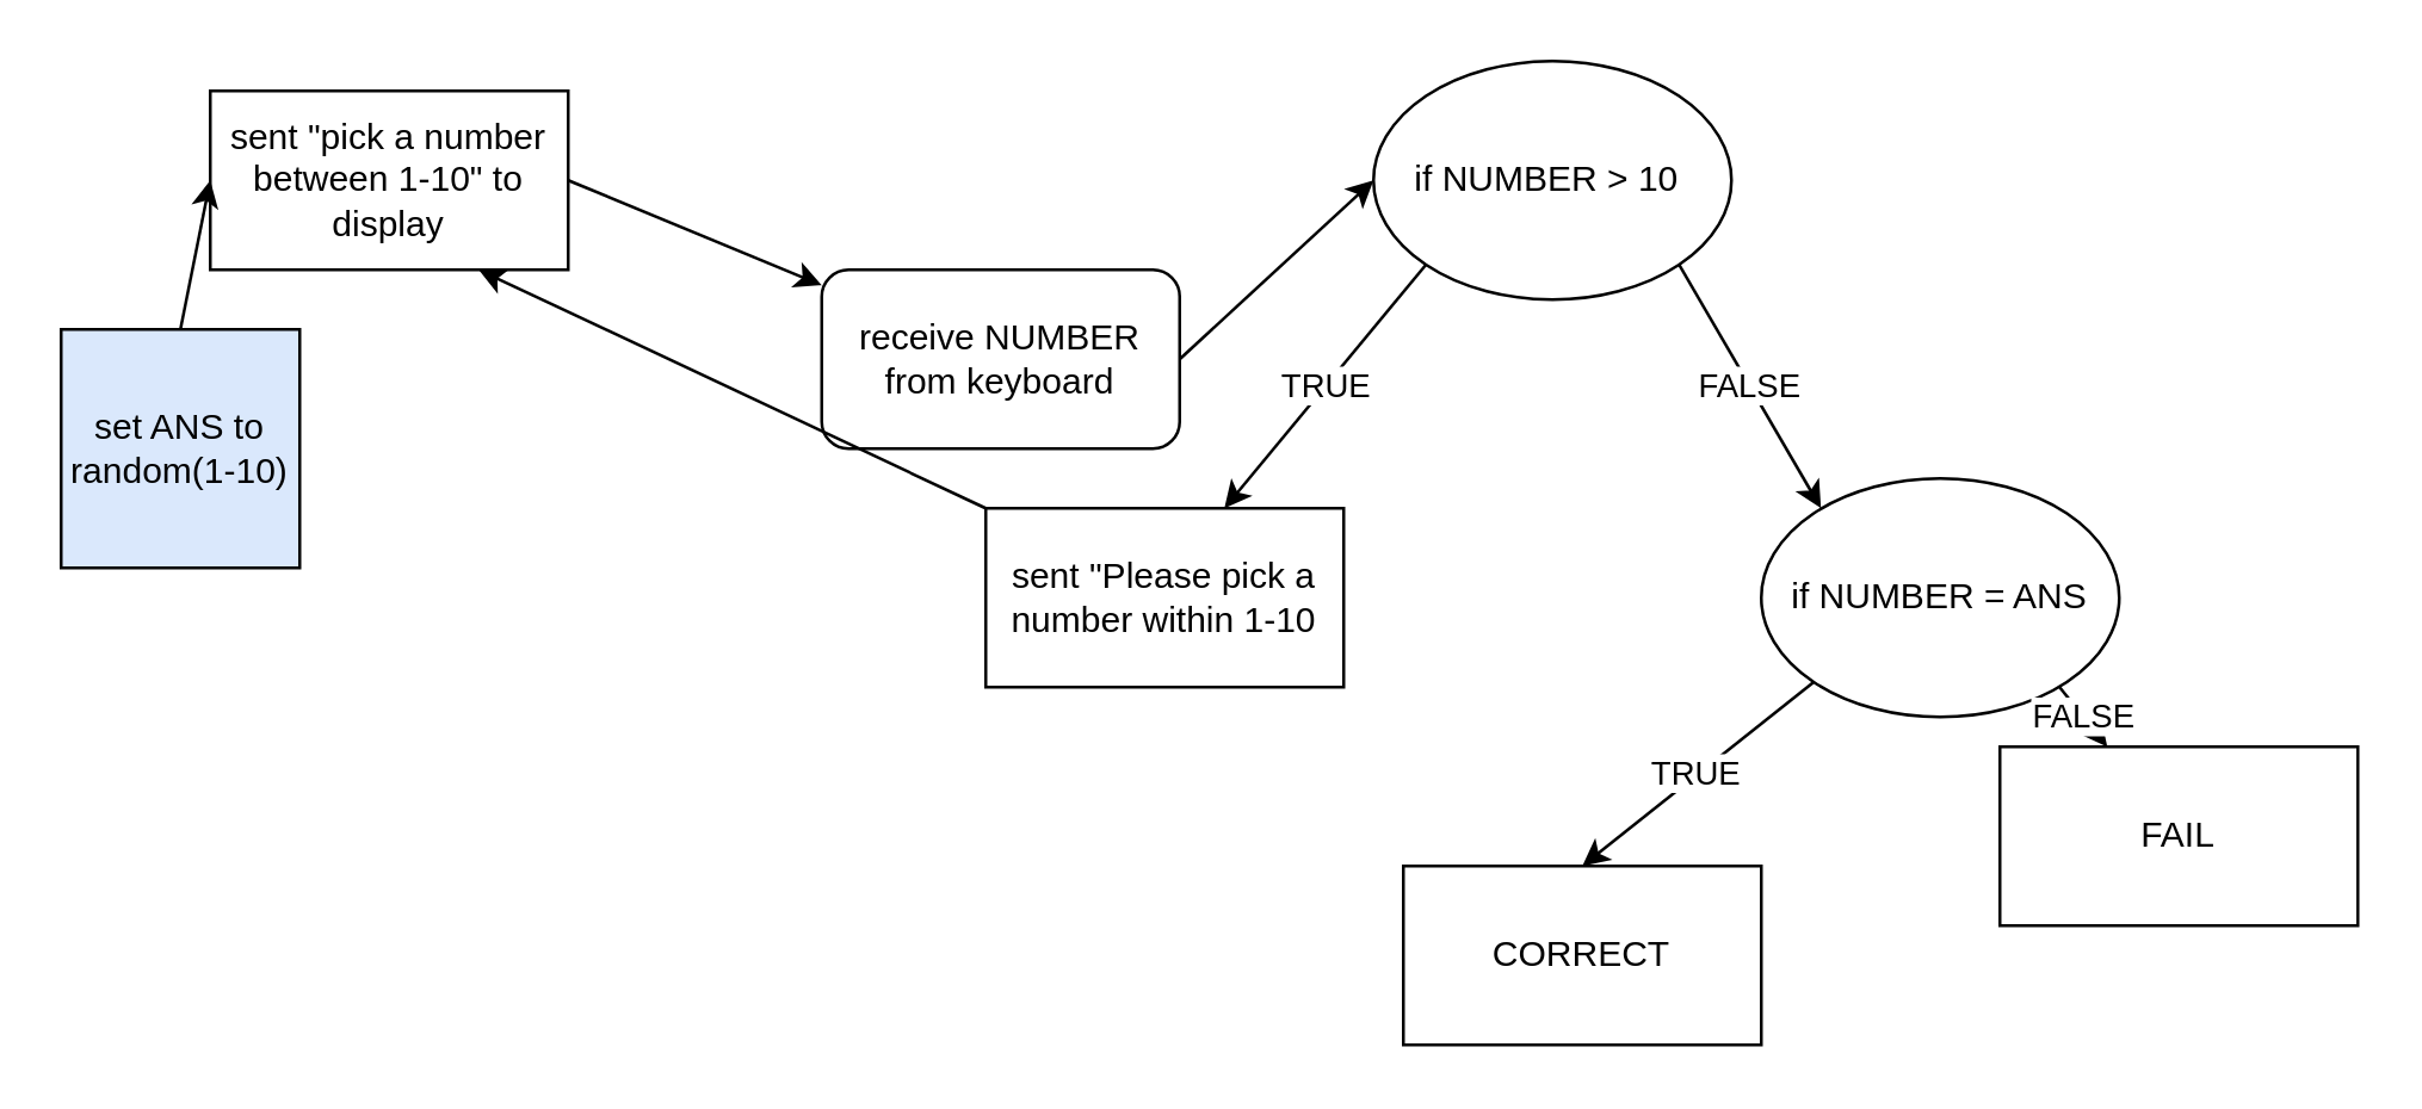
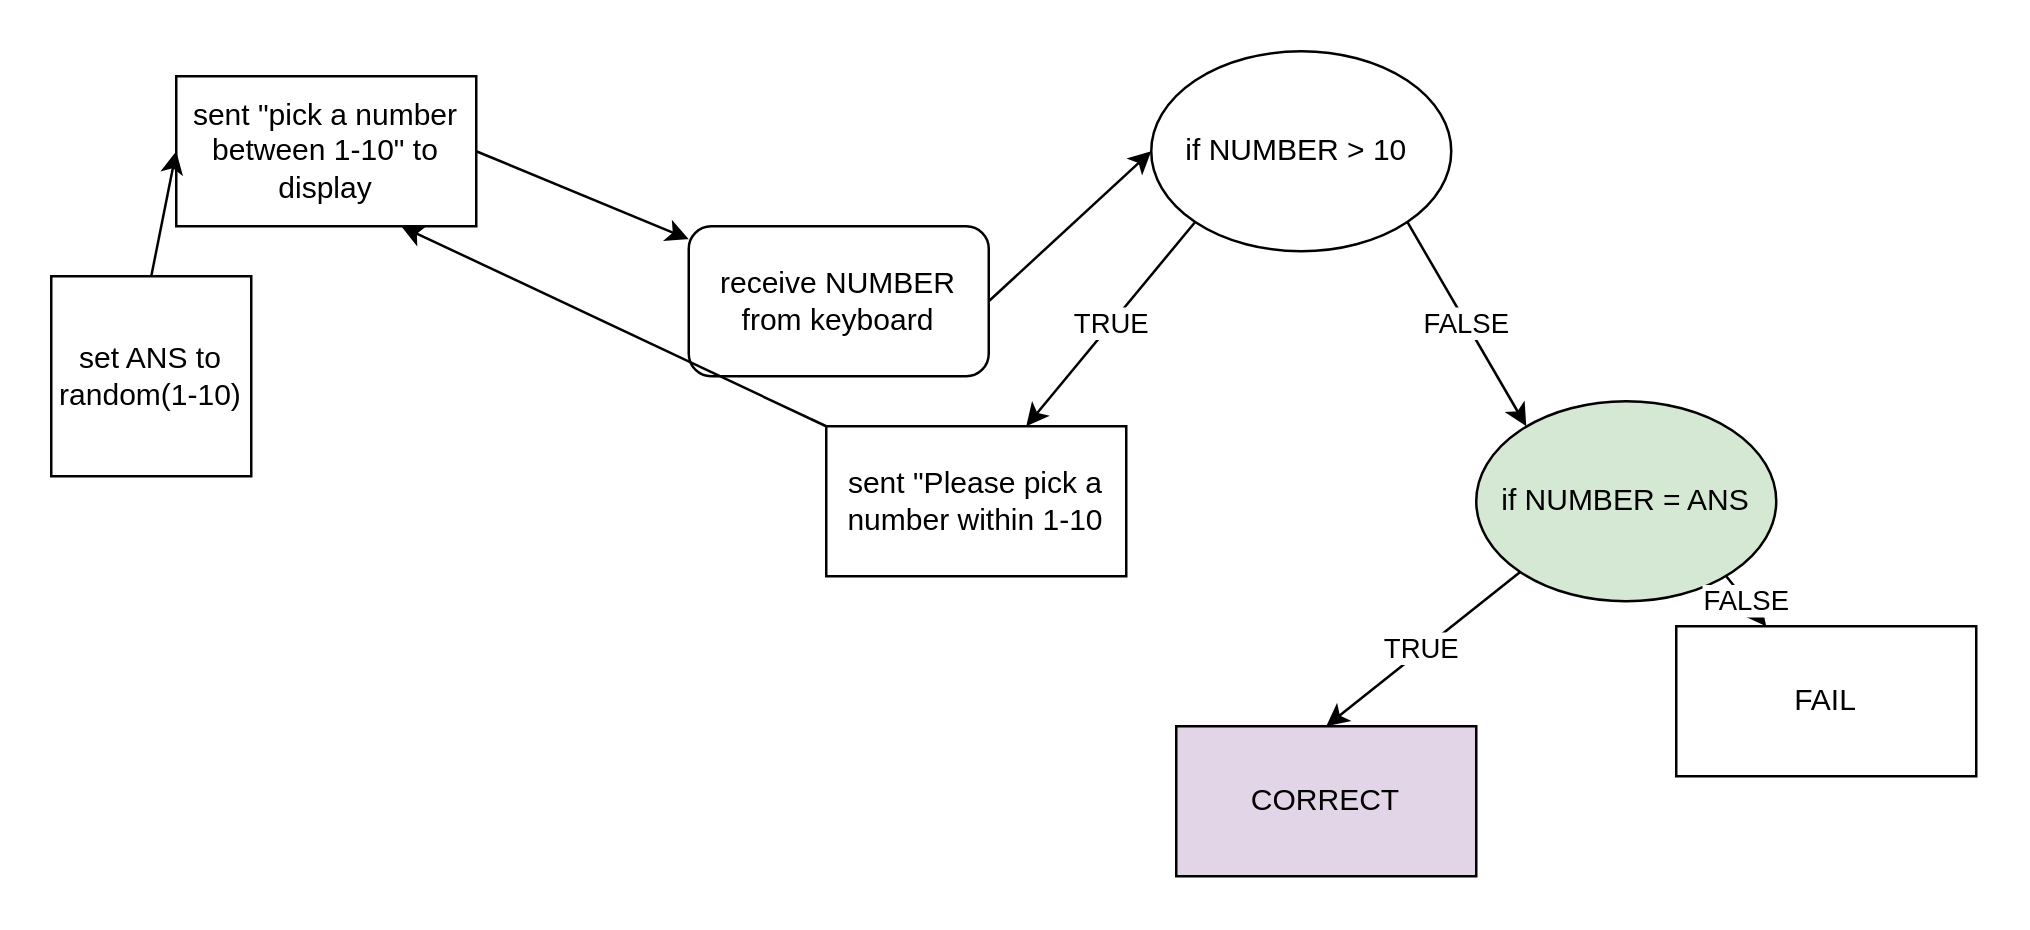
- <mxCell id="9" value="set ANS to random(1-10)" style="whiteSpace=wrap;html=1;aspect=fixed;fillColor=#dae8fc;" vertex="1" parent="1"><mxGeometry x="20" y="110" width="80" height="80" as="geometry" /></mxCell>
+ <mxCell id="9" value="set ANS to random(1-10)" style="whiteSpace=wrap;html=1;aspect=fixed;" vertex="1" parent="1"><mxGeometry x="20" y="110" width="80" height="80" as="geometry" /></mxCell>
- <mxCell id="13" value="if NUMBER = ANS" style="ellipse;whiteSpace=wrap;html=1;" vertex="1" parent="1"><mxGeometry x="590" y="160" width="120" height="80" as="geometry" /></mxCell>
+ <mxCell id="13" value="if NUMBER = ANS" style="ellipse;whiteSpace=wrap;html=1;fillColor=#d5e8d4;" vertex="1" parent="1"><mxGeometry x="590" y="160" width="120" height="80" as="geometry" /></mxCell>
- <mxCell id="14" value="CORRECT" style="rounded=0;whiteSpace=wrap;html=1;" vertex="1" parent="1"><mxGeometry x="470" y="290" width="120" height="60" as="geometry" /></mxCell>
+ <mxCell id="14" value="CORRECT" style="rounded=0;whiteSpace=wrap;html=1;fillColor=#e1d5e7;" vertex="1" parent="1"><mxGeometry x="470" y="290" width="120" height="60" as="geometry" /></mxCell>
